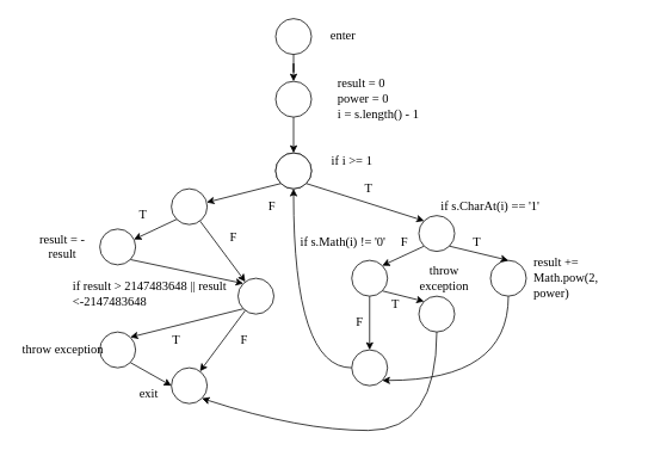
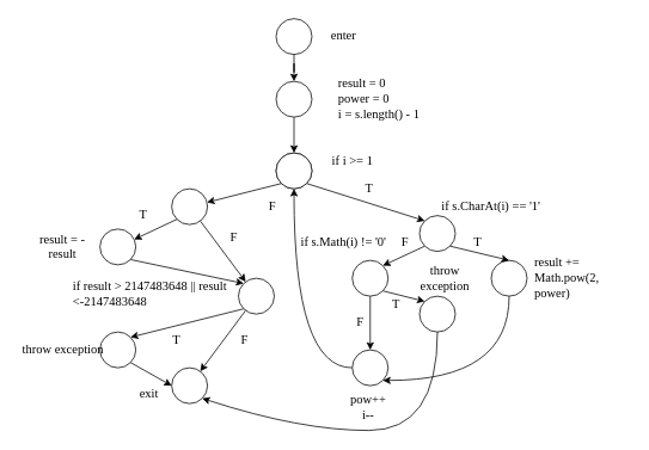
+ <mxCell id="40" value="pow++&lt;br&gt;i--&lt;br&gt;" style="text;html=1;strokeColor=none;fillColor=none;align=center;verticalAlign=middle;whiteSpace=wrap;rounded=0;fontFamily=Verdana;fontSize=14;" vertex="1" parent="1"><mxGeometry x="382.5" y="444" width="55" height="20" as="geometry" /></mxCell>
